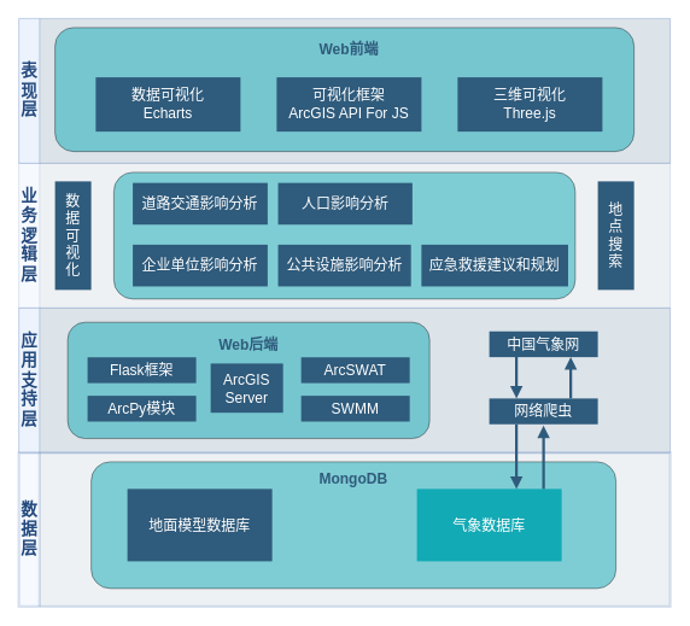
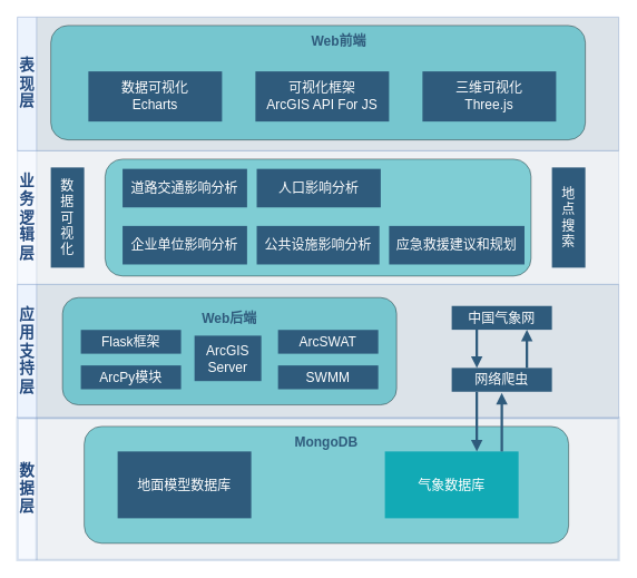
- <mxCell id="16" value="&lt;h3 style=&quot;font-size: 16px;&quot;&gt;Web前端&lt;/h3&gt;" style="rounded=0;whiteSpace=wrap;html=1;fillColor=none;strokeColor=none;fontColor=#2F5B7C;fontSize=16;" parent="12" vertex="1"><mxGeometry x="305" y="20" width="120" height="28.5" as="geometry" /></mxCell>
+ <mxCell id="16" value="&lt;h3 style=&quot;font-size: 16px;&quot;&gt;Web前端&lt;/h3&gt;" style="rounded=0;whiteSpace=wrap;html=1;fillColor=none;strokeColor=none;fontColor=#2F5B7C;fontSize=16;" parent="12" vertex="1"><mxGeometry x="325" y="15" width="120" height="28.5" as="geometry" /></mxCell>
